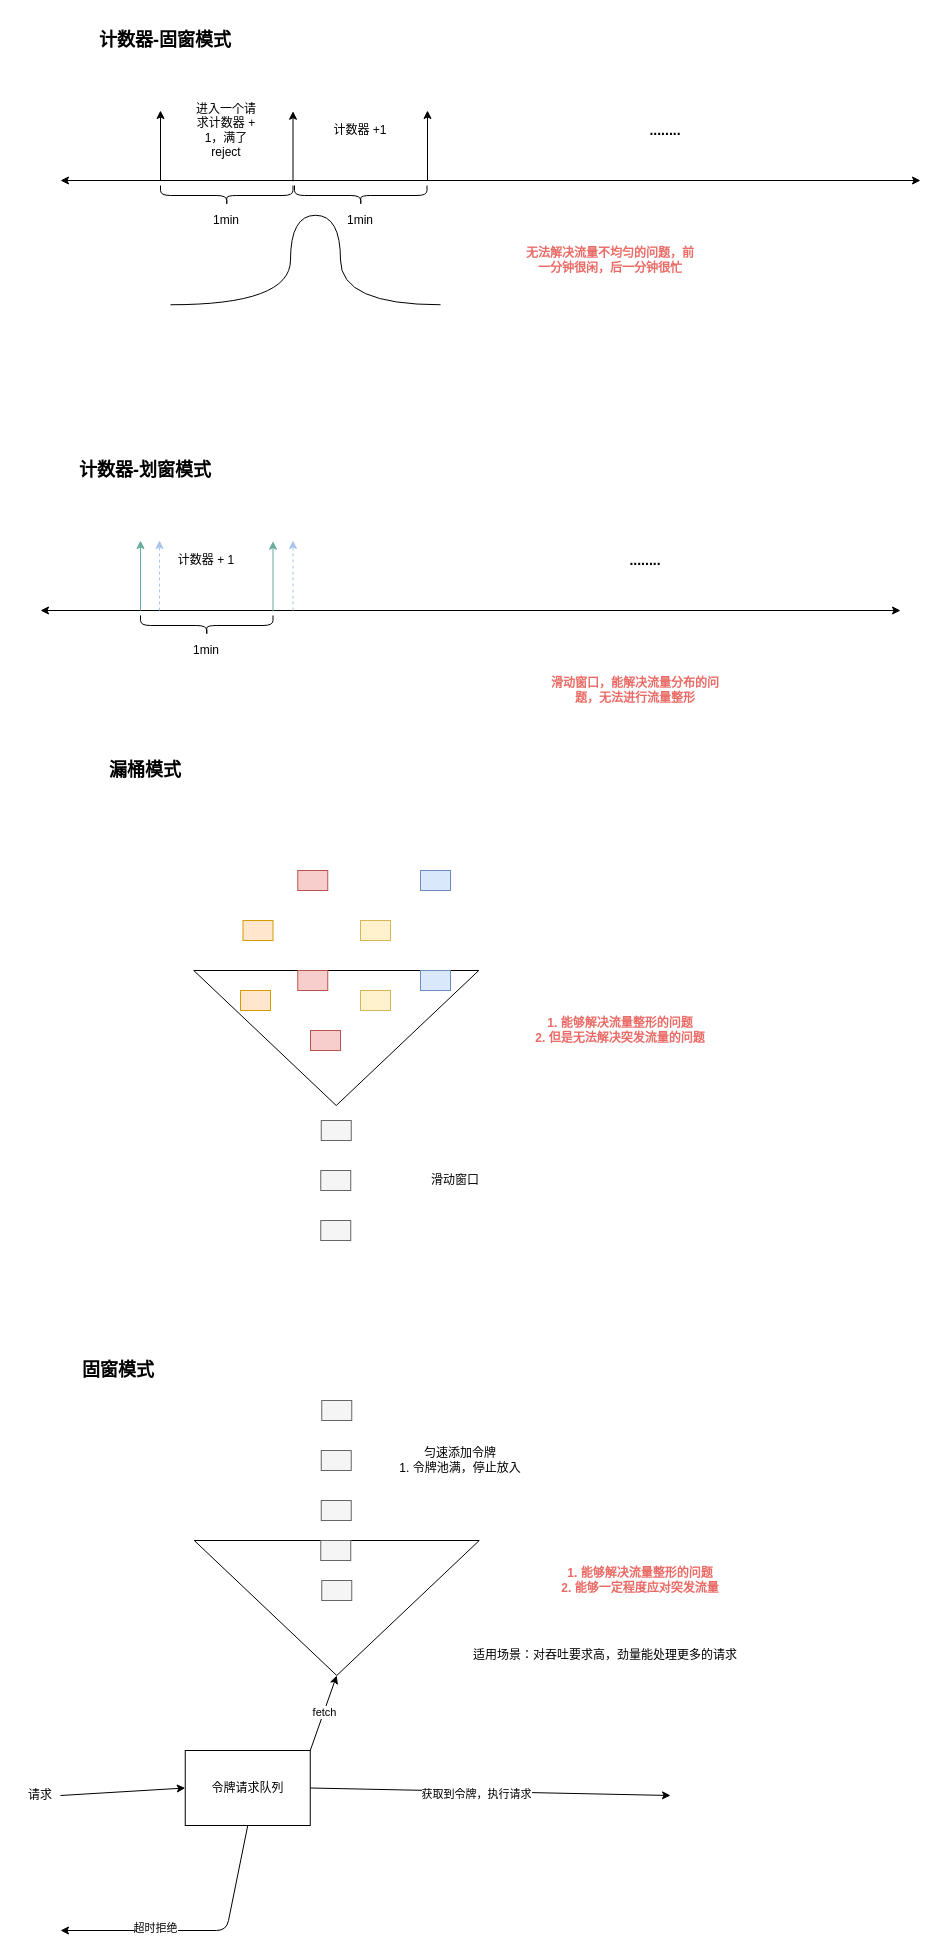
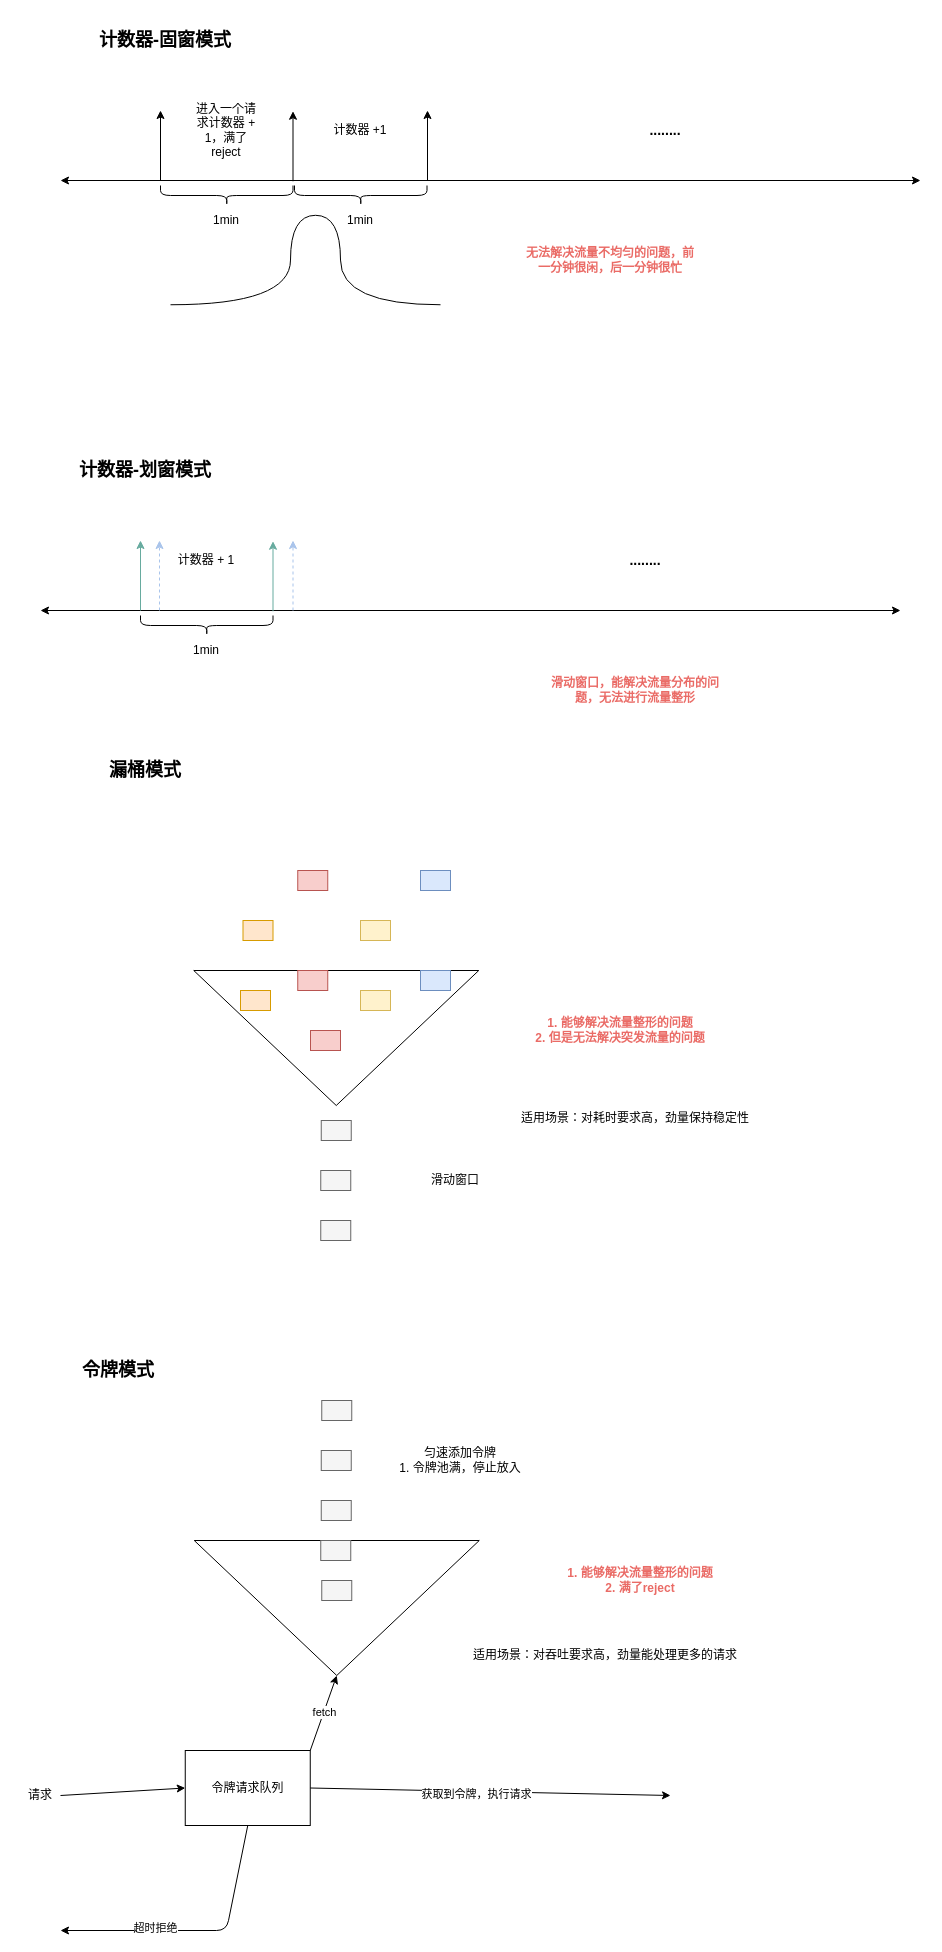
+ <mxCell id="63" value="适用场景：对耗时要求高，劲量保持稳定性" style="text;html=1;strokeColor=none;fillColor=none;align=center;verticalAlign=middle;whiteSpace=wrap;rounded=0;" vertex="1" parent="1"><mxGeometry x="510" y="1105" width="250" height="25" as="geometry" /></mxCell>
- <mxCell id="45" value="&lt;span style=&quot;font-size: 18px&quot;&gt;&lt;b&gt;固窗模式&lt;/b&gt;&lt;/span&gt;" style="text;html=1;strokeColor=none;fillColor=none;align=center;verticalAlign=middle;whiteSpace=wrap;rounded=0;" vertex="1" parent="1"><mxGeometry x="43.25" y="1350" width="150" height="40" as="geometry" /></mxCell>
+ <mxCell id="45" value="&lt;span style=&quot;font-size: 18px&quot;&gt;&lt;b&gt;令牌模式&lt;/b&gt;&lt;/span&gt;" style="text;html=1;strokeColor=none;fillColor=none;align=center;verticalAlign=middle;whiteSpace=wrap;rounded=0;" vertex="1" parent="1"><mxGeometry x="43.25" y="1350" width="150" height="40" as="geometry" /></mxCell>
- <mxCell id="62" value="&lt;b&gt;&lt;font color=&quot;#ea6b66&quot;&gt;1. 能够解决流量整形的问题&lt;br&gt;2. 能够一定程度应对突发流量&lt;br&gt;&lt;/font&gt;&lt;/b&gt;" style="text;html=1;strokeColor=none;fillColor=none;align=center;verticalAlign=middle;whiteSpace=wrap;rounded=0;" vertex="1" parent="1"><mxGeometry x="550" y="1550" width="180" height="59" as="geometry" /></mxCell>
+ <mxCell id="62" value="&lt;b&gt;&lt;font color=&quot;#ea6b66&quot;&gt;1. 能够解决流量整形的问题&lt;br&gt;2. 满了reject&lt;br&gt;&lt;/font&gt;&lt;/b&gt;" style="text;html=1;strokeColor=none;fillColor=none;align=center;verticalAlign=middle;whiteSpace=wrap;rounded=0;" vertex="1" parent="1"><mxGeometry x="550" y="1550" width="180" height="59" as="geometry" /></mxCell>
